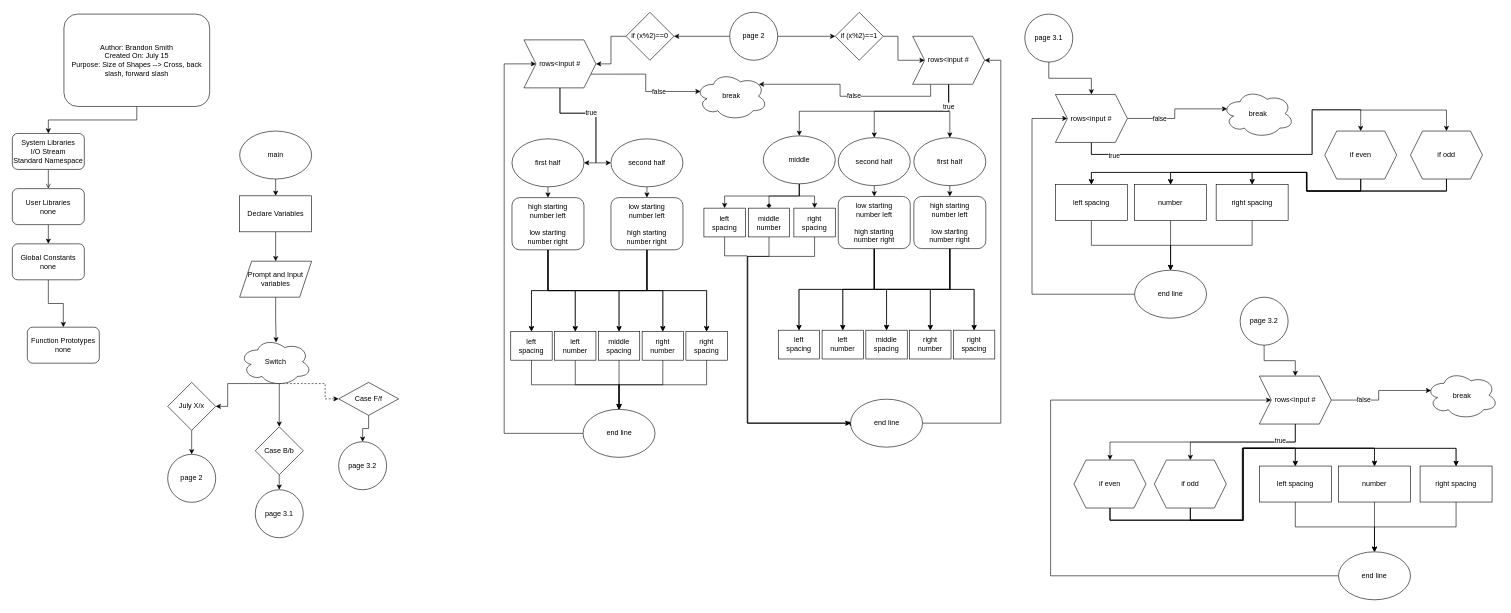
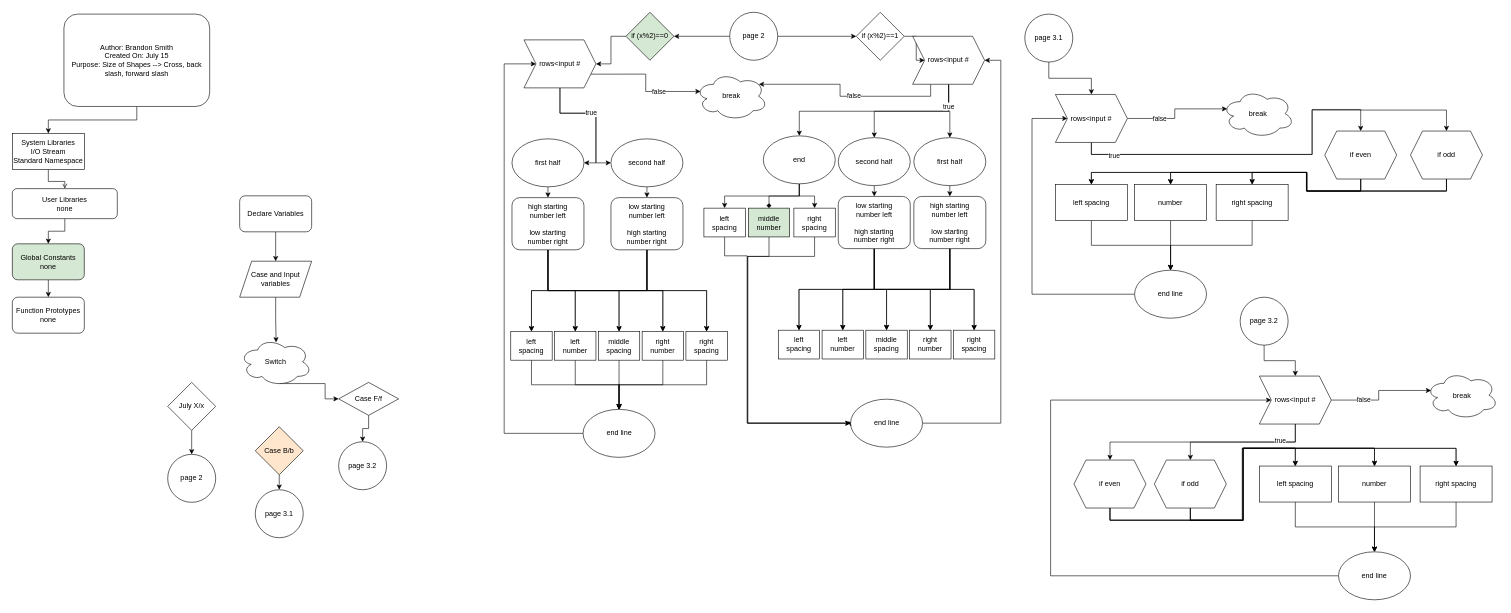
- <mxCell id="38" value="if (x%2)==0" style="rhombus;whiteSpace=wrap;html=1;" parent="1" vertex="1"><mxGeometry x="1043" y="20" width="80" height="80" as="geometry" /></mxCell>
+ <mxCell id="38" value="if (x%2)==0" style="rhombus;whiteSpace=wrap;html=1;fillColor=#d5e8d4;" parent="1" vertex="1"><mxGeometry x="1043" y="20" width="80" height="80" as="geometry" /></mxCell>
- <mxCell id="40" value="if (x%2)==1" style="rhombus;whiteSpace=wrap;html=1;" parent="1" vertex="1"><mxGeometry x="1392" y="20" width="80" height="80" as="geometry" /></mxCell>
+ <mxCell id="40" value="if (x%2)==1" style="rhombus;whiteSpace=wrap;html=1;" parent="1" vertex="1"><mxGeometry x="1427" y="20" width="80" height="80" as="geometry" /></mxCell>
- <mxCell id="11" value="System Libraries&lt;br&gt;I/O Stream&lt;br&gt;Standard Namespace" style="rounded=1;whiteSpace=wrap;html=1;" parent="1" vertex="1"><mxGeometry x="20" y="222" width="120" height="60" as="geometry" /></mxCell>
+ <mxCell id="11" value="System Libraries&lt;br&gt;I/O Stream&lt;br&gt;Standard Namespace" style="whiteSpace=wrap;html=1;rounded=0;" parent="1" vertex="1"><mxGeometry x="20" y="222" width="120" height="60" as="geometry" /></mxCell>
- <mxCell id="3" value="main" style="ellipse;whiteSpace=wrap;html=1;" parent="1" vertex="1"><mxGeometry x="399" y="218" width="120" height="80" as="geometry" /></mxCell>
- <mxCell id="48" value="middle" style="ellipse;whiteSpace=wrap;html=1;" parent="1" vertex="1"><mxGeometry x="1272" y="226" width="120" height="80" as="geometry" /></mxCell>
+ <mxCell id="48" value="end" style="ellipse;whiteSpace=wrap;html=1;" parent="1" vertex="1"><mxGeometry x="1272" y="226" width="120" height="80" as="geometry" /></mxCell>
- <mxCell id="2" style="edgeStyle=orthogonalEdgeStyle;rounded=0;orthogonalLoop=1;jettySize=auto;html=1;exitX=0.5;exitY=1;exitDx=0;exitDy=0;entryX=0.5;entryY=0;entryDx=0;entryDy=0;" parent="1" source="3" target="5" edge="1"><mxGeometry relative="1" as="geometry" /></mxCell>
- <mxCell id="17" value="User Libraries&lt;br&gt;none" style="rounded=1;whiteSpace=wrap;html=1;" parent="1" vertex="1"><mxGeometry x="20" y="314" width="120" height="60" as="geometry" /></mxCell>
+ <mxCell id="17" value="User Libraries&lt;br&gt;none" style="rounded=1;whiteSpace=wrap;html=1;" parent="1" vertex="1"><mxGeometry x="20" y="314" width="175" height="50" as="geometry" /></mxCell>
- <mxCell id="5" value="Declare Variables" style="rounded=0;whiteSpace=wrap;html=1;" parent="1" vertex="1"><mxGeometry x="399" y="326" width="120" height="60" as="geometry" /></mxCell>
+ <mxCell id="5" value="Declare Variables" style="whiteSpace=wrap;html=1;rounded=1;" parent="1" vertex="1"><mxGeometry x="399" y="326" width="120" height="60" as="geometry" /></mxCell>
- <mxCell id="95" value="middle number" style="rounded=0;whiteSpace=wrap;html=1;" parent="1" vertex="1"><mxGeometry x="1247" y="346.5" width="69" height="48" as="geometry" /></mxCell>
+ <mxCell id="95" value="middle number" style="rounded=0;whiteSpace=wrap;html=1;fillColor=#d5e8d4;" parent="1" vertex="1"><mxGeometry x="1247" y="346.5" width="69" height="48" as="geometry" /></mxCell>
- <mxCell id="19" value="Global Constants&lt;br&gt;none" style="rounded=1;whiteSpace=wrap;html=1;" parent="1" vertex="1"><mxGeometry x="20" y="406" width="120" height="60" as="geometry" /></mxCell>
+ <mxCell id="19" value="Global Constants&lt;br&gt;none" style="rounded=1;whiteSpace=wrap;html=1;fillColor=#d5e8d4;" parent="1" vertex="1"><mxGeometry x="20" y="406" width="120" height="60" as="geometry" /></mxCell>
- <mxCell id="7" value="Prompt and Input variables" style="shape=parallelogram;perimeter=parallelogramPerimeter;whiteSpace=wrap;html=1;fixedSize=1;" parent="1" vertex="1"><mxGeometry x="399" y="435" width="120" height="60" as="geometry" /></mxCell>
+ <mxCell id="7" value="Case and Input variables" style="shape=parallelogram;perimeter=parallelogramPerimeter;whiteSpace=wrap;html=1;fixedSize=1;" parent="1" vertex="1"><mxGeometry x="399" y="435" width="120" height="60" as="geometry" /></mxCell>
- <mxCell id="20" value="Function Prototypes&lt;br&gt;none" style="rounded=1;whiteSpace=wrap;html=1;" parent="1" vertex="1"><mxGeometry x="45" y="545" width="120" height="60" as="geometry" /></mxCell>
+ <mxCell id="20" value="Function Prototypes&lt;br&gt;none" style="rounded=1;whiteSpace=wrap;html=1;" parent="1" vertex="1"><mxGeometry x="20" y="495" width="120" height="60" as="geometry" /></mxCell>
- <mxCell id="12" style="edgeStyle=orthogonalEdgeStyle;rounded=0;orthogonalLoop=1;jettySize=auto;html=1;exitX=0.55;exitY=0.95;exitDx=0;exitDy=0;exitPerimeter=0;entryX=1;entryY=0.5;entryDx=0;entryDy=0;" parent="1" source="15" target="22" edge="1"><mxGeometry relative="1" as="geometry" /></mxCell>
- <mxCell id="13" style="edgeStyle=orthogonalEdgeStyle;rounded=0;orthogonalLoop=1;jettySize=auto;html=1;exitX=0.55;exitY=0.95;exitDx=0;exitDy=0;exitPerimeter=0;entryX=0;entryY=0.5;entryDx=0;entryDy=0;dashed=1;" parent="1" source="15" target="26" edge="1"><mxGeometry relative="1" as="geometry" /></mxCell>
+ <mxCell id="13" style="edgeStyle=orthogonalEdgeStyle;rounded=0;orthogonalLoop=1;jettySize=auto;html=1;exitX=0.55;exitY=0.95;exitDx=0;exitDy=0;exitPerimeter=0;entryX=0;entryY=0.5;entryDx=0;entryDy=0;" parent="1" source="15" target="26" edge="1"><mxGeometry relative="1" as="geometry" /></mxCell>
- <mxCell id="14" style="edgeStyle=orthogonalEdgeStyle;rounded=0;orthogonalLoop=1;jettySize=auto;html=1;exitX=0.55;exitY=0.95;exitDx=0;exitDy=0;exitPerimeter=0;entryX=0.5;entryY=0;entryDx=0;entryDy=0;" parent="1" source="15" target="24" edge="1"><mxGeometry relative="1" as="geometry" /></mxCell>
- <mxCell id="24" value="Case B/b" style="rhombus;whiteSpace=wrap;html=1;" parent="1" vertex="1"><mxGeometry x="425" y="711" width="80" height="80" as="geometry" /></mxCell>
+ <mxCell id="24" value="Case B/b" style="rhombus;whiteSpace=wrap;html=1;fillColor=#ffe6cc;" parent="1" vertex="1"><mxGeometry x="425" y="711" width="80" height="80" as="geometry" /></mxCell>
